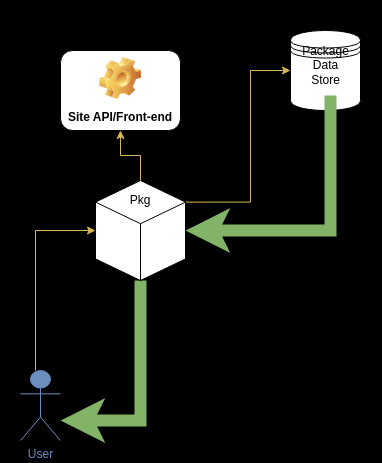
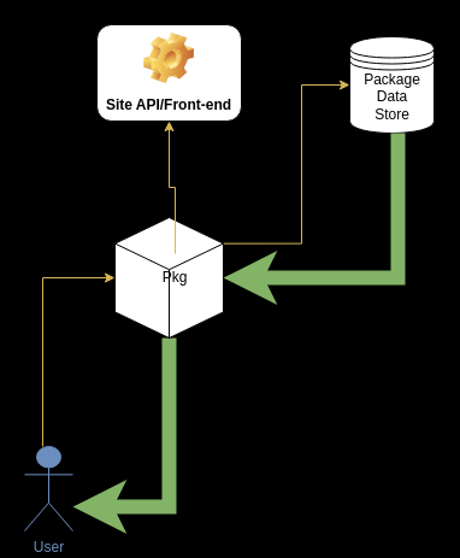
- <mxCell id="9" value="Package&lt;br&gt;Data Store" style="text;html=1;strokeColor=none;fillColor=none;align=center;verticalAlign=middle;whiteSpace=wrap;rounded=0;" parent="1" vertex="1"><mxGeometry x="300.63" y="35" width="48.75" height="60" as="geometry" /></mxCell>
+ <mxCell id="9" value="Package&lt;br&gt;Data Store" style="text;html=1;strokeColor=none;fillColor=none;align=center;verticalAlign=middle;whiteSpace=wrap;rounded=0;" parent="1" vertex="1"><mxGeometry x="300.63" y="50" width="48.75" height="60" as="geometry" /></mxCell>
- <mxCell id="3" value="Site API/Front-end" style="label;whiteSpace=wrap;html=1;align=center;verticalAlign=bottom;spacingLeft=0;spacingBottom=4;imageAlign=center;imageVerticalAlign=top;image=img/clipart/Gear_128x128.png" parent="1" vertex="1"><mxGeometry x="60" y="50" width="120" height="80" as="geometry" /></mxCell>
+ <mxCell id="3" value="Site API/Front-end" style="label;whiteSpace=wrap;html=1;align=center;verticalAlign=bottom;spacingLeft=0;spacingBottom=4;imageAlign=center;imageVerticalAlign=top;image=img/clipart/Gear_128x128.png" parent="1" vertex="1"><mxGeometry x="80" y="20" width="120" height="80" as="geometry" /></mxCell>
- <mxCell id="11" value="Pkg" style="text;html=1;strokeColor=none;fillColor=none;align=center;verticalAlign=middle;whiteSpace=wrap;rounded=0;" parent="1" vertex="1"><mxGeometry x="120" y="180" width="40" height="40" as="geometry" /></mxCell>
+ <mxCell id="11" value="Pkg" style="text;html=1;strokeColor=none;fillColor=none;align=center;verticalAlign=middle;whiteSpace=wrap;rounded=0;" parent="1" vertex="1"><mxGeometry x="125" y="210" width="40" height="40" as="geometry" /></mxCell>
